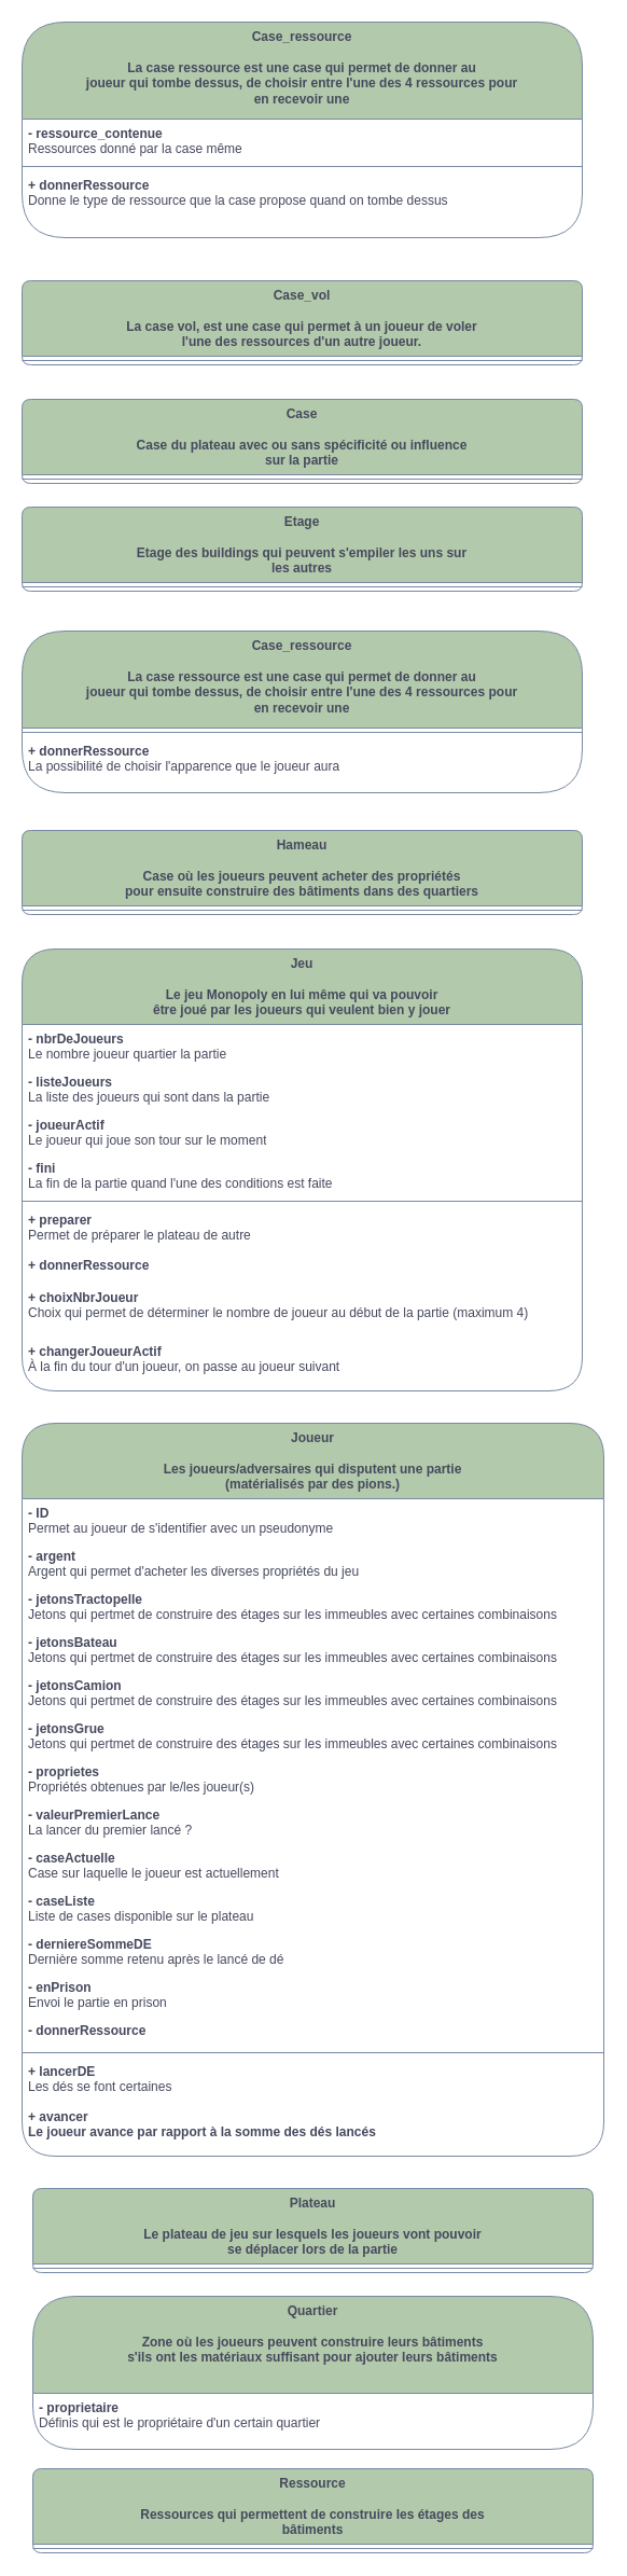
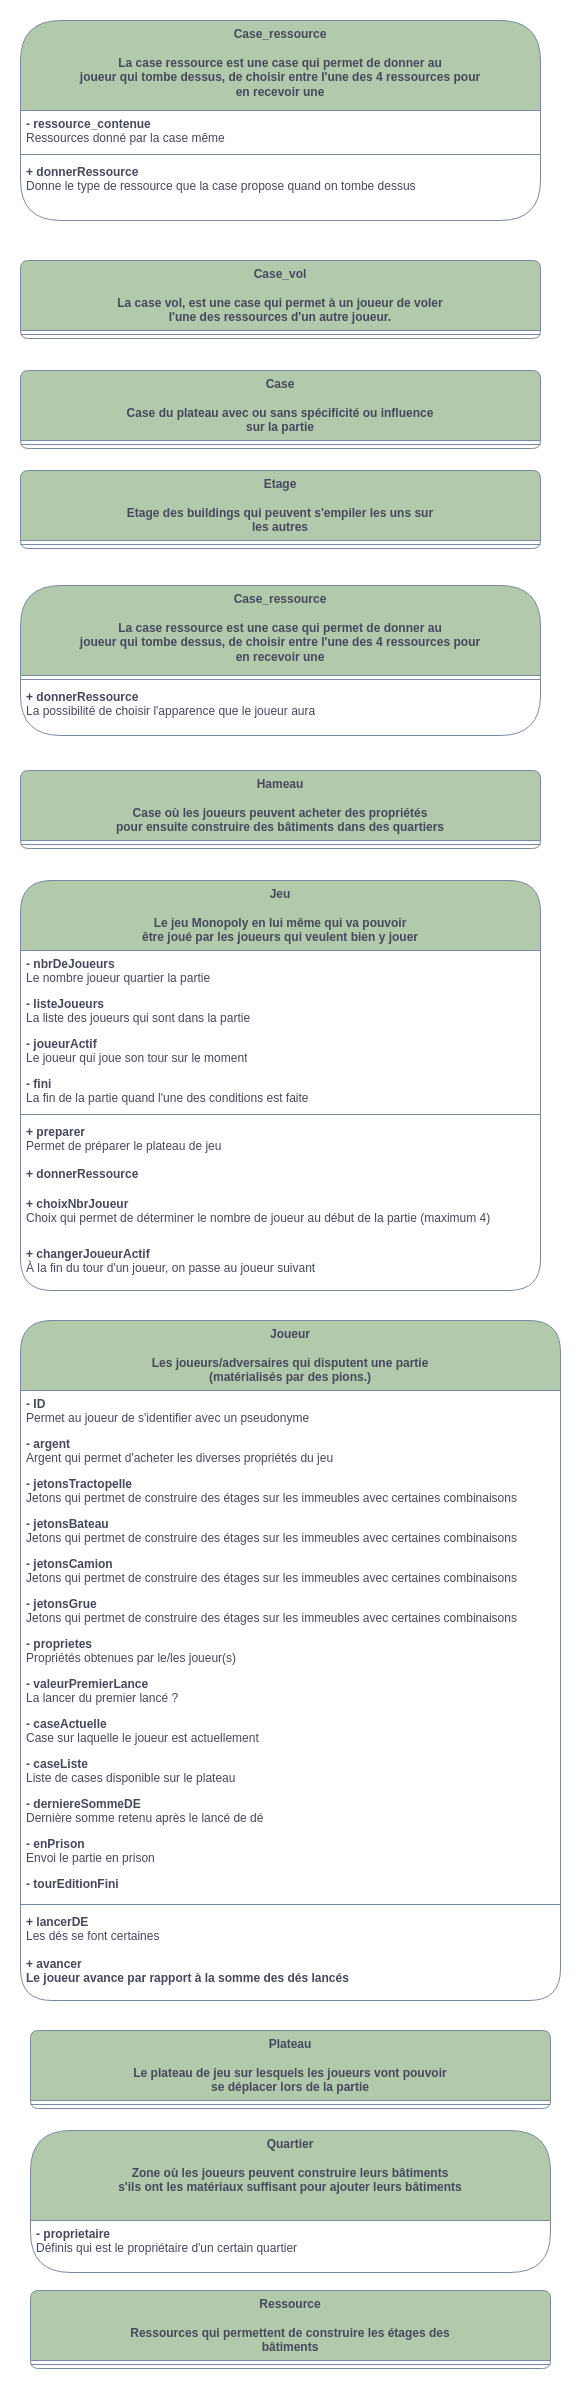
- <mxCell id="23" value="&lt;div&gt;&lt;b&gt;+ preparer&lt;br&gt;&lt;/b&gt;&lt;/div&gt;&lt;div&gt;Permet de préparer le plateau de autre&lt;/div&gt;" style="text;strokeColor=none;fillColor=none;align=left;verticalAlign=top;spacingLeft=4;spacingRight=4;overflow=hidden;rotatable=0;points=[[0,0.5],[1,0.5]];portConstraint=eastwest;whiteSpace=wrap;html=1;labelBackgroundColor=none;fontColor=#46495D;rounded=1;" vertex="1" parent="17"><mxGeometry y="238" width="520" height="42" as="geometry" /></mxCell>
+ <mxCell id="23" value="&lt;div&gt;&lt;b&gt;+ preparer&lt;br&gt;&lt;/b&gt;&lt;/div&gt;&lt;div&gt;Permet de préparer le plateau de jeu&lt;/div&gt;" style="text;strokeColor=none;fillColor=none;align=left;verticalAlign=top;spacingLeft=4;spacingRight=4;overflow=hidden;rotatable=0;points=[[0,0.5],[1,0.5]];portConstraint=eastwest;whiteSpace=wrap;html=1;labelBackgroundColor=none;fontColor=#46495D;rounded=1;" vertex="1" parent="17"><mxGeometry y="238" width="520" height="42" as="geometry" /></mxCell>
- <mxCell id="40" value="&lt;div&gt;&lt;b&gt;- donnerRessource&lt;/b&gt;&lt;br&gt;&lt;/div&gt;" style="text;strokeColor=none;fillColor=none;align=left;verticalAlign=top;spacingLeft=4;spacingRight=4;overflow=hidden;rotatable=0;points=[[0,0.5],[1,0.5]];portConstraint=eastwest;whiteSpace=wrap;html=1;labelBackgroundColor=none;fontColor=#46495D;rounded=1;" vertex="1" parent="27"><mxGeometry y="550" width="540" height="30" as="geometry" /></mxCell>
+ <mxCell id="40" value="&lt;div&gt;&lt;b&gt;- tourEditionFini&lt;/b&gt;&lt;br&gt;&lt;/div&gt;" style="text;strokeColor=none;fillColor=none;align=left;verticalAlign=top;spacingLeft=4;spacingRight=4;overflow=hidden;rotatable=0;points=[[0,0.5],[1,0.5]];portConstraint=eastwest;whiteSpace=wrap;html=1;labelBackgroundColor=none;fontColor=#46495D;rounded=1;" vertex="1" parent="27"><mxGeometry y="550" width="540" height="30" as="geometry" /></mxCell>
